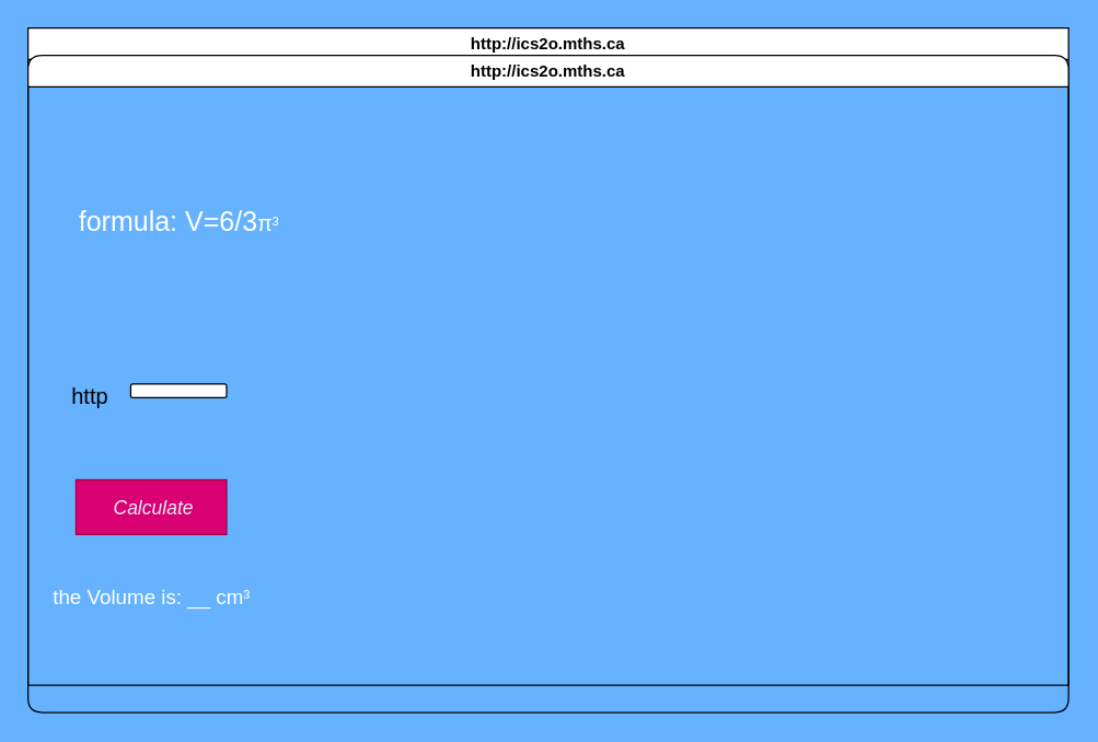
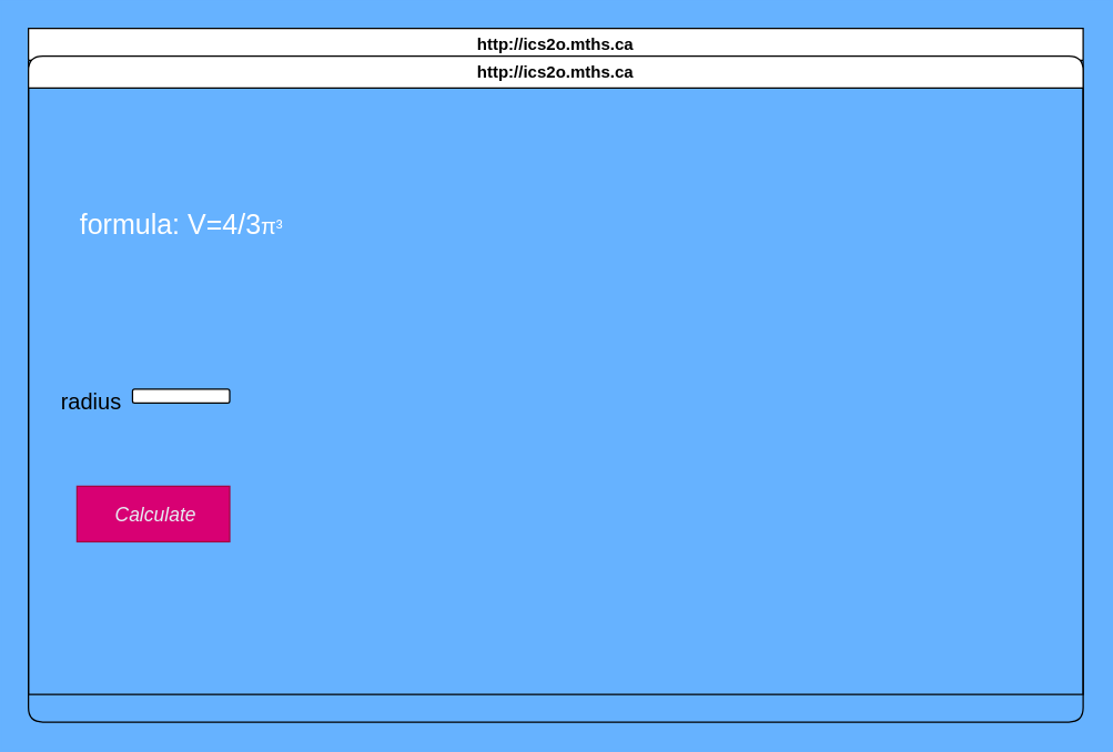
- <mxCell id="4" value="&lt;span class=&quot;custom-cursor-default-hover&quot; style=&quot;font-size: 20px;&quot;&gt;&lt;font color=&quot;#ffffff&quot;&gt;formula: V=6/3&lt;span style=&quot;font-family: &amp;quot;Google Sans&amp;quot;, arial, sans-serif; font-size: 16px; text-align: start;&quot;&gt;π&lt;/span&gt;&lt;span style=&quot;font-family: sans-serif; font-size: 14px; text-align: start;&quot;&gt;³&lt;/span&gt;&lt;/font&gt;&lt;font style=&quot;&quot; color=&quot;#ffffff&quot;&gt;&lt;br&gt;&lt;div style=&quot;display: inline-block; position: relative; transition: color 0.05s ease-in-out 0s; font-family: STIXGeneral, Times, &amp;quot;Times New Roman&amp;quot;, serif;&quot; class=&quot;lr-fy-ecv lr-fy-eq-elem&quot;&gt;&lt;div style=&quot;display: inline-block; position: relative; transition: color 0.05s ease-in-out 0s;&quot; class=&quot;lr-fy-ecv lr-fy-eq-elem&quot;&gt;&lt;br&gt;&amp;nbsp;&lt;/div&gt;&lt;br&gt;&lt;/div&gt;&lt;/font&gt;&lt;br&gt;&lt;/span&gt;" style="text;html=1;align=center;verticalAlign=middle;resizable=0;points=[];autosize=1;fontSize=27;rounded=1;" parent="3" vertex="1"><mxGeometry x="25" y="100" width="170" height="90" as="geometry" /></mxCell>
+ <mxCell id="4" value="&lt;span class=&quot;custom-cursor-default-hover&quot; style=&quot;font-size: 20px;&quot;&gt;&lt;font color=&quot;#ffffff&quot;&gt;formula: V=4/3&lt;span style=&quot;font-family: &amp;quot;Google Sans&amp;quot;, arial, sans-serif; font-size: 16px; text-align: start;&quot;&gt;π&lt;/span&gt;&lt;span style=&quot;font-family: sans-serif; font-size: 14px; text-align: start;&quot;&gt;³&lt;/span&gt;&lt;/font&gt;&lt;font style=&quot;&quot; color=&quot;#ffffff&quot;&gt;&lt;br&gt;&lt;div style=&quot;display: inline-block; position: relative; transition: color 0.05s ease-in-out 0s; font-family: STIXGeneral, Times, &amp;quot;Times New Roman&amp;quot;, serif;&quot; class=&quot;lr-fy-ecv lr-fy-eq-elem&quot;&gt;&lt;div style=&quot;display: inline-block; position: relative; transition: color 0.05s ease-in-out 0s;&quot; class=&quot;lr-fy-ecv lr-fy-eq-elem&quot;&gt;&lt;br&gt;&amp;nbsp;&lt;/div&gt;&lt;br&gt;&lt;/div&gt;&lt;/font&gt;&lt;br&gt;&lt;/span&gt;" style="text;html=1;align=center;verticalAlign=middle;resizable=0;points=[];autosize=1;fontSize=27;rounded=1;" parent="3" vertex="1"><mxGeometry x="25" y="100" width="170" height="90" as="geometry" /></mxCell>
- <mxCell id="5" value="&lt;span style=&quot;font-size: 16px;&quot;&gt;http&lt;/span&gt;" style="text;html=1;align=center;verticalAlign=middle;resizable=0;points=[];autosize=1;fontSize=25;rounded=1;" parent="3" vertex="1"><mxGeometry x="10" y="225" width="70" height="40" as="geometry" /></mxCell>
+ <mxCell id="5" value="&lt;span style=&quot;font-size: 16px;&quot;&gt;radius&lt;/span&gt;" style="text;html=1;align=center;verticalAlign=middle;resizable=0;points=[];autosize=1;fontSize=25;rounded=1;" parent="3" vertex="1"><mxGeometry x="10" y="225" width="70" height="40" as="geometry" /></mxCell>
- <mxCell id="9" value="&lt;font color=&quot;#ffffff&quot;&gt;&lt;font class=&quot;custom-cursor-default-hover&quot; style=&quot;font-size: 15px;&quot;&gt;the Volume is: __ cm&lt;/font&gt;&lt;span class=&quot;custom-cursor-default-hover&quot; style=&quot;font-family: sans-serif; font-size: 14px; text-align: start;&quot;&gt;³&lt;/span&gt;&lt;/font&gt;" style="text;html=1;align=center;verticalAlign=middle;resizable=0;points=[];autosize=1;fontSize=16;rounded=1;" parent="3" vertex="1"><mxGeometry x="5" y="380" width="170" height="30" as="geometry" /></mxCell>
